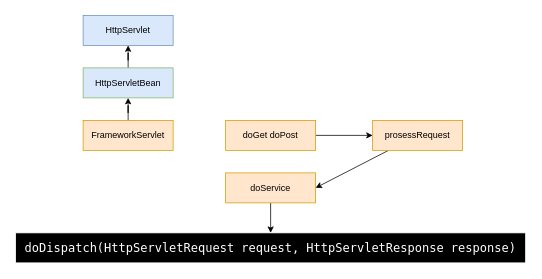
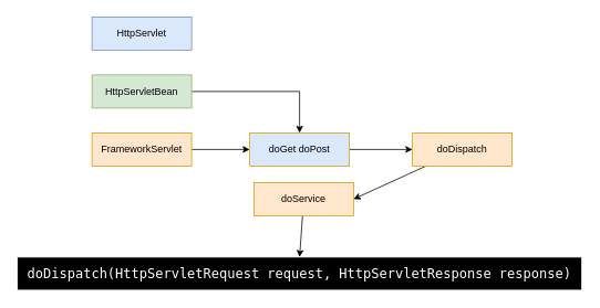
- <mxCell id="4" style="edgeStyle=orthogonalEdgeStyle;rounded=0;orthogonalLoop=1;jettySize=auto;html=1;" edge="1" parent="1" source="5" target="6"><mxGeometry relative="1" as="geometry" /></mxCell>
+ <mxCell id="4" style="edgeStyle=orthogonalEdgeStyle;rounded=0;orthogonalLoop=1;jettySize=auto;html=1;" edge="1" parent="1" source="5" target="8"><mxGeometry relative="1" as="geometry" /></mxCell>
- <mxCell id="5" value="HttpServletBean" style="rounded=0;whiteSpace=wrap;html=1;fillColor=#dae8fc;strokeColor=#82b366;" vertex="1" parent="1"><mxGeometry x="110" y="90" width="120" height="40" as="geometry" /></mxCell>
+ <mxCell id="5" value="HttpServletBean" style="rounded=0;whiteSpace=wrap;html=1;fillColor=#d5e8d4;strokeColor=#82b366;" vertex="1" parent="1"><mxGeometry x="110" y="90" width="120" height="40" as="geometry" /></mxCell>
- <mxCell id="2" style="edgeStyle=orthogonalEdgeStyle;rounded=0;orthogonalLoop=1;jettySize=auto;html=1;entryX=0.5;entryY=1;entryDx=0;entryDy=0;" edge="1" parent="1" source="3" target="5"><mxGeometry relative="1" as="geometry" /></mxCell>
+ <mxCell id="2" style="edgeStyle=orthogonalEdgeStyle;rounded=0;orthogonalLoop=1;jettySize=auto;html=1;" edge="1" parent="1" source="3" target="8"><mxGeometry relative="1" as="geometry" /></mxCell>
- <mxCell id="8" value="doGet doPost" style="rounded=0;whiteSpace=wrap;html=1;fillColor=#ffe6cc;strokeColor=#d79b00;" vertex="1" parent="1"><mxGeometry x="300" y="160" width="120" height="40" as="geometry" /></mxCell>
+ <mxCell id="8" value="doGet doPost" style="rounded=0;whiteSpace=wrap;html=1;fillColor=#dae8fc;strokeColor=#d79b00;" vertex="1" parent="1"><mxGeometry x="300" y="160" width="120" height="40" as="geometry" /></mxCell>
- <mxCell id="10" value="prosessRequest" style="rounded=0;whiteSpace=wrap;html=1;fillColor=#ffe6cc;strokeColor=#d79b00;" vertex="1" parent="1"><mxGeometry x="496" y="160" width="120" height="40" as="geometry" /></mxCell>
+ <mxCell id="10" value="doDispatch" style="rounded=0;whiteSpace=wrap;html=1;fillColor=#ffe6cc;strokeColor=#d79b00;" vertex="1" parent="1"><mxGeometry x="496" y="160" width="120" height="40" as="geometry" /></mxCell>
- <mxCell id="12" value="doService" style="rounded=0;whiteSpace=wrap;html=1;fillColor=#ffe6cc;strokeColor=#d79b00;" vertex="1" parent="1"><mxGeometry x="300" y="230" width="120" height="40" as="geometry" /></mxCell>
+ <mxCell id="12" value="doService" style="rounded=0;whiteSpace=wrap;html=1;fillColor=#ffe6cc;strokeColor=#d79b00;" vertex="1" parent="1"><mxGeometry x="305" y="220" width="120" height="40" as="geometry" /></mxCell>
